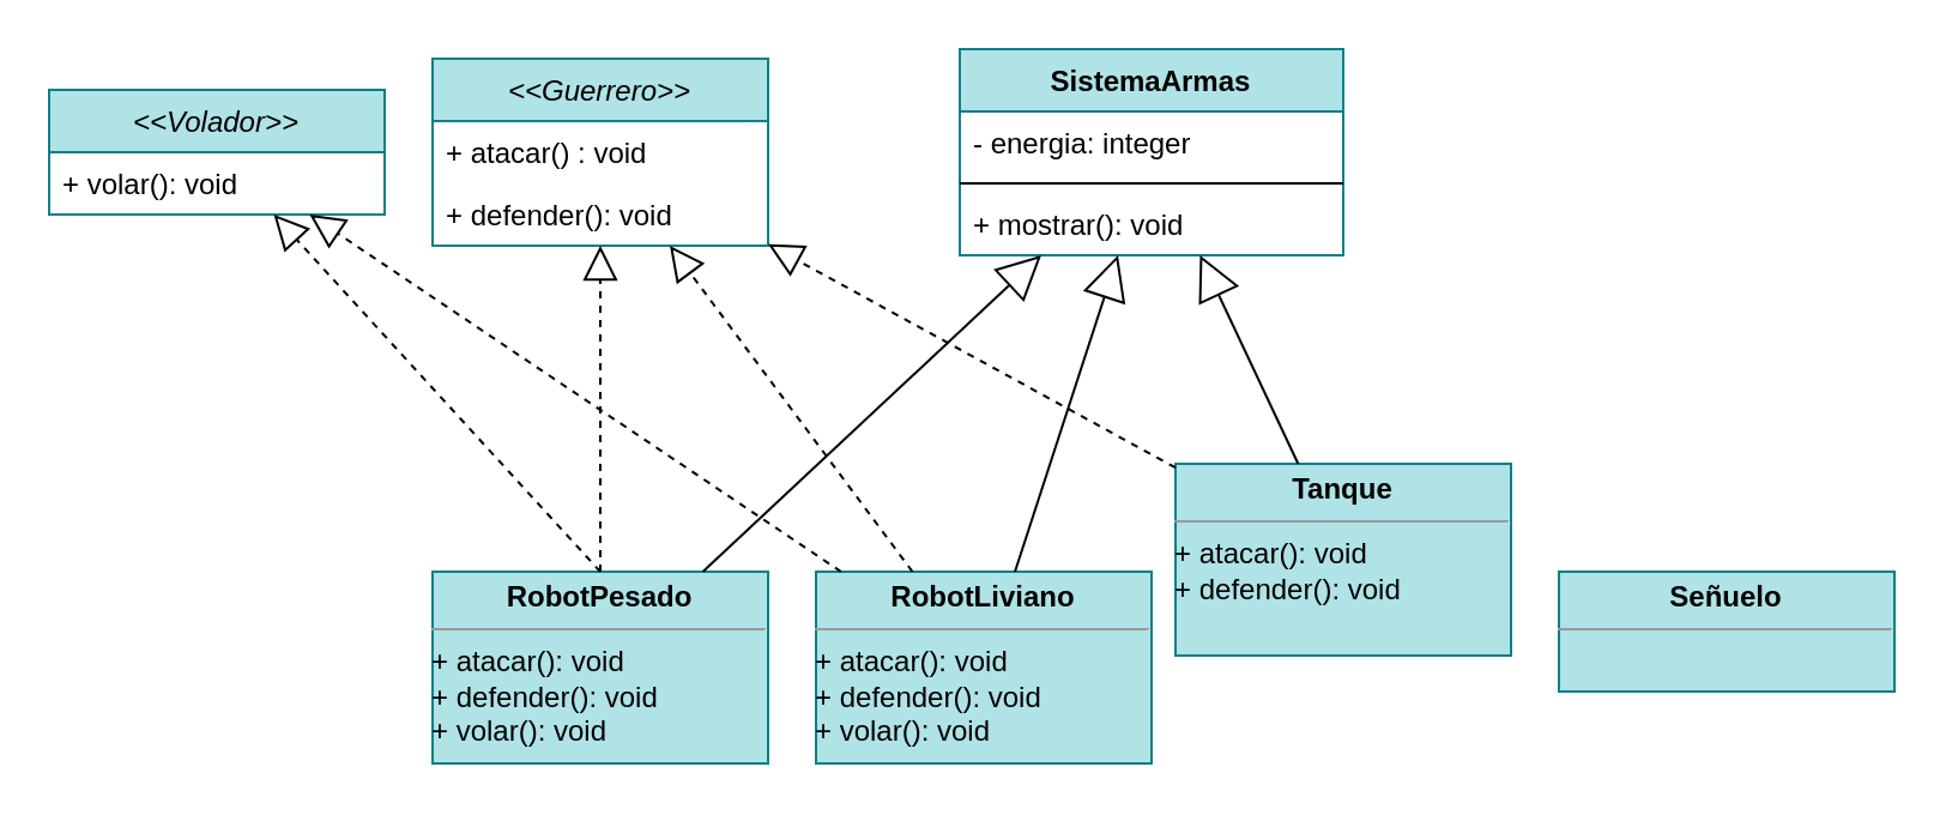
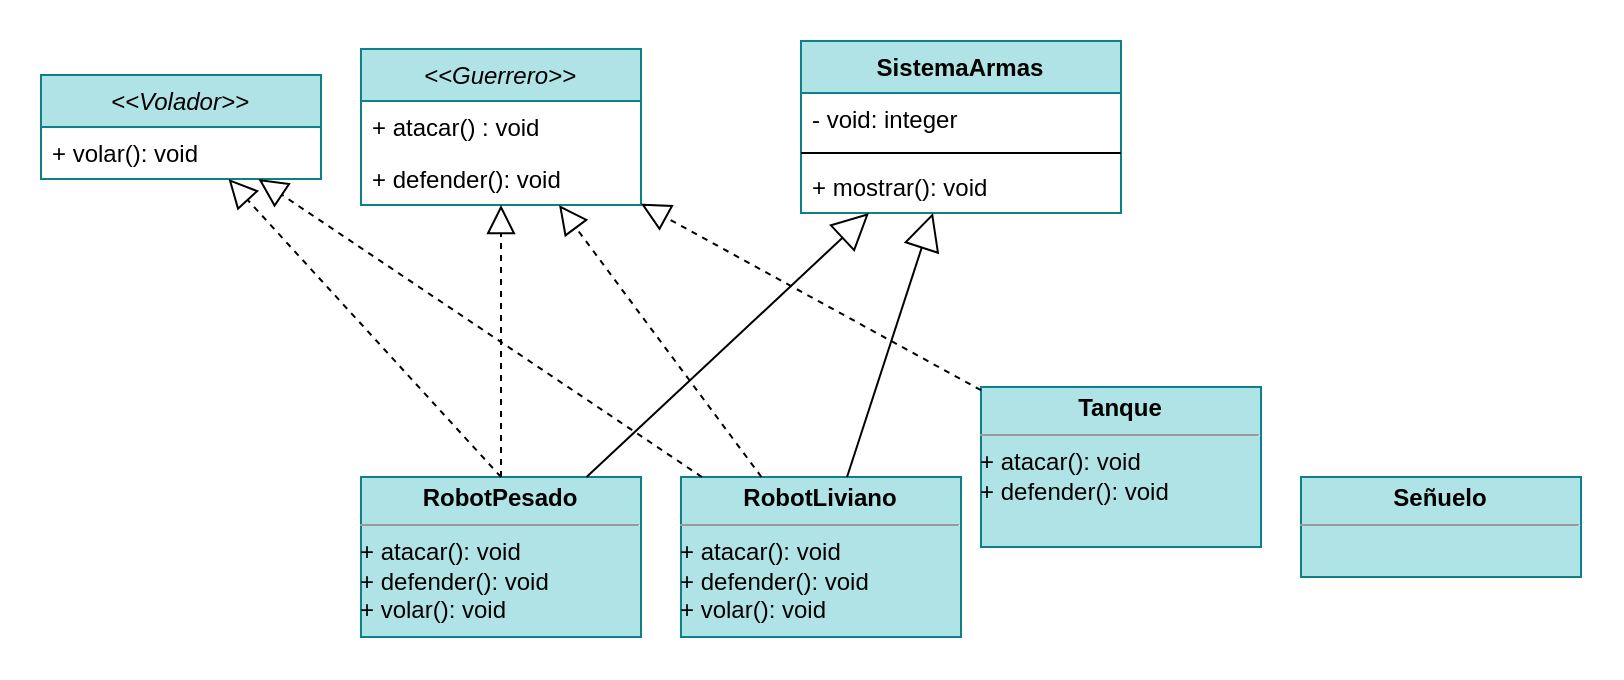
- <mxCell id="3" value="- energia: integer" style="text;strokeColor=none;fillColor=none;align=left;verticalAlign=top;spacingLeft=4;spacingRight=4;overflow=hidden;rotatable=0;points=[[0,0.5],[1,0.5]];portConstraint=eastwest;" vertex="1" parent="2"><mxGeometry y="26" width="160" height="26" as="geometry" /></mxCell>
+ <mxCell id="3" value="- void: integer" style="text;strokeColor=none;fillColor=none;align=left;verticalAlign=top;spacingLeft=4;spacingRight=4;overflow=hidden;rotatable=0;points=[[0,0.5],[1,0.5]];portConstraint=eastwest;" vertex="1" parent="2"><mxGeometry y="26" width="160" height="26" as="geometry" /></mxCell>
- <mxCell id="17" value="" style="endArrow=block;endSize=16;endFill=0;html=1;" edge="1" parent="1" source="13" target="2"><mxGeometry x="-1" y="-241" width="160" relative="1" as="geometry"><mxPoint x="303.659" y="258" as="sourcePoint" /><mxPoint x="451.756" y="126" as="targetPoint" /><mxPoint x="-240" y="-221" as="offset" /></mxGeometry></mxCell>
